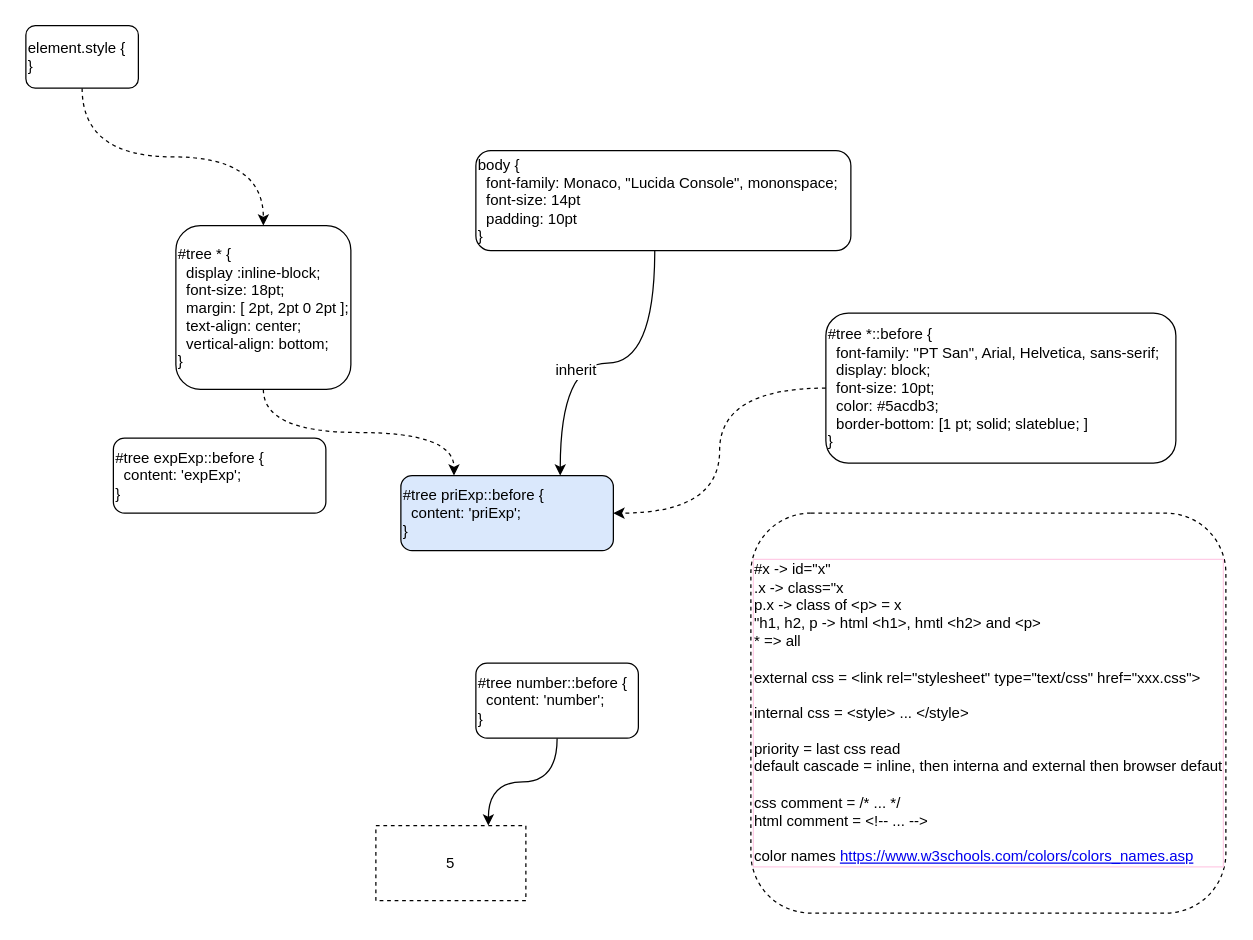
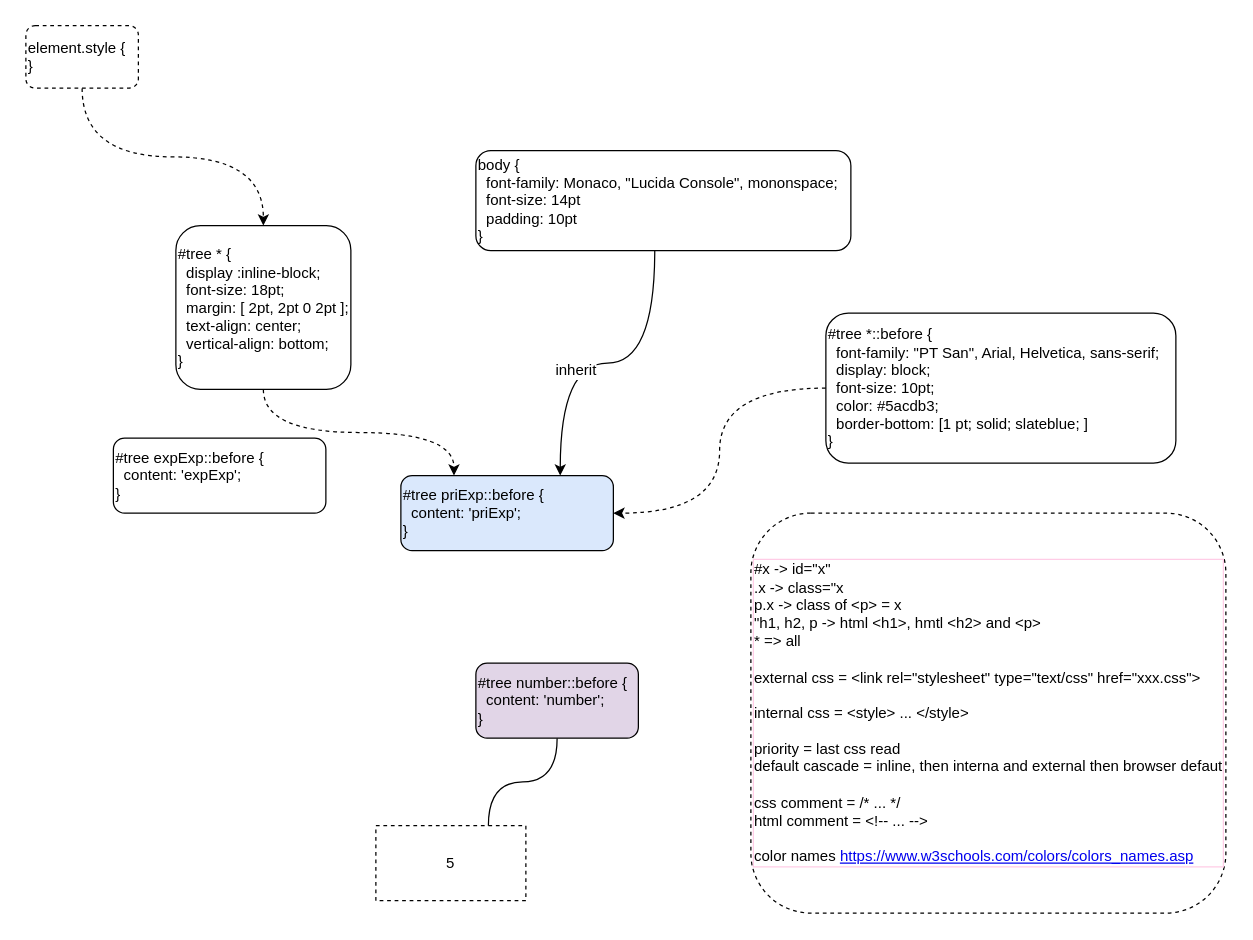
- <mxCell id="13" value="element.style {&lt;br&gt;}" style="rounded=1;whiteSpace=wrap;html=1;align=left;" vertex="1" parent="1"><mxGeometry x="20" y="20" width="90" height="50" as="geometry" /></mxCell>
+ <mxCell id="13" value="element.style {&lt;br&gt;}" style="rounded=1;whiteSpace=wrap;html=1;align=left;dashed=1;" vertex="1" parent="1"><mxGeometry x="20" y="20" width="90" height="50" as="geometry" /></mxCell>
- <mxCell id="6" value="#tree number::before {&lt;br&gt;&amp;nbsp; content: 'number';&lt;br&gt;&lt;div&gt;&lt;span&gt;}&lt;/span&gt;&lt;/div&gt;" style="rounded=1;whiteSpace=wrap;html=1;align=left;" vertex="1" parent="1"><mxGeometry x="380" y="530" width="130" height="60" as="geometry" /></mxCell>
+ <mxCell id="6" value="#tree number::before {&lt;br&gt;&amp;nbsp; content: 'number';&lt;br&gt;&lt;div&gt;&lt;span&gt;}&lt;/span&gt;&lt;/div&gt;" style="rounded=1;whiteSpace=wrap;html=1;align=left;fillColor=#e1d5e7;" vertex="1" parent="1"><mxGeometry x="380" y="530" width="130" height="60" as="geometry" /></mxCell>
- <mxCell id="5" style="edgeStyle=orthogonalEdgeStyle;orthogonalLoop=1;jettySize=auto;html=1;exitX=0.5;exitY=1;exitDx=0;exitDy=0;entryX=0.75;entryY=0;entryDx=0;entryDy=0;curved=1;" edge="1" parent="1" source="6" target="2"><mxGeometry relative="1" as="geometry" /></mxCell>
+ <mxCell id="5" style="edgeStyle=orthogonalEdgeStyle;orthogonalLoop=1;jettySize=auto;html=1;exitX=0.5;exitY=1;exitDx=0;exitDy=0;entryX=0.75;entryY=0;entryDx=0;entryDy=0;curved=1;endArrow=none;" edge="1" parent="1" source="6" target="2"><mxGeometry relative="1" as="geometry" /></mxCell>
